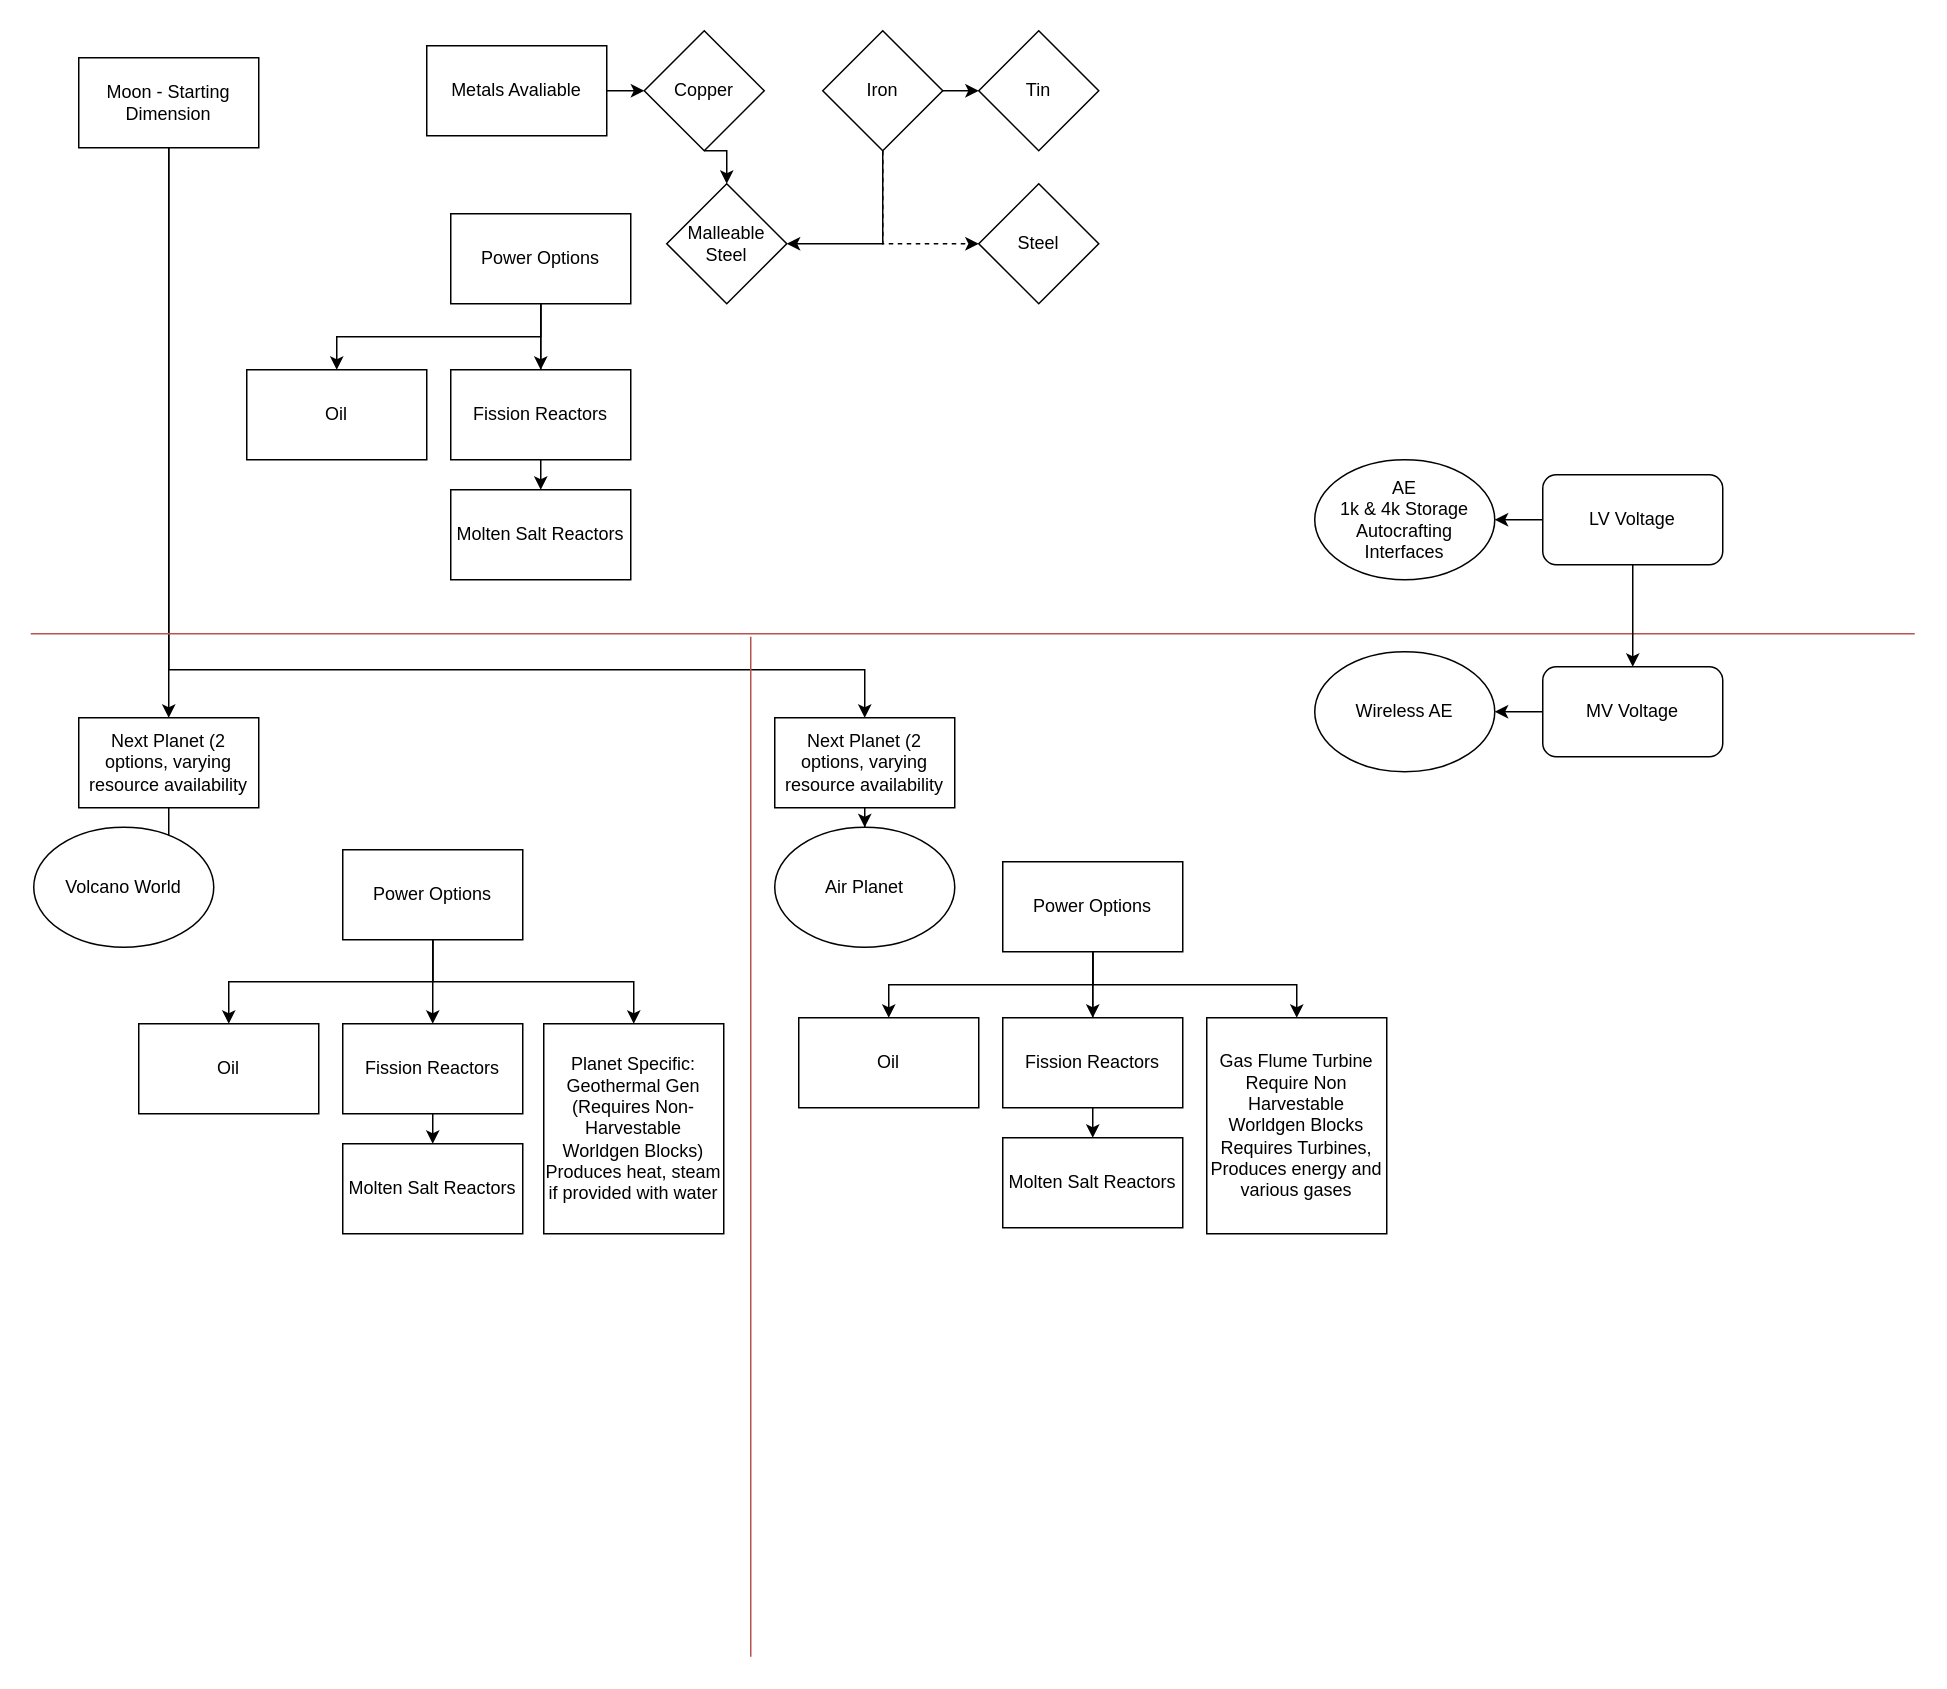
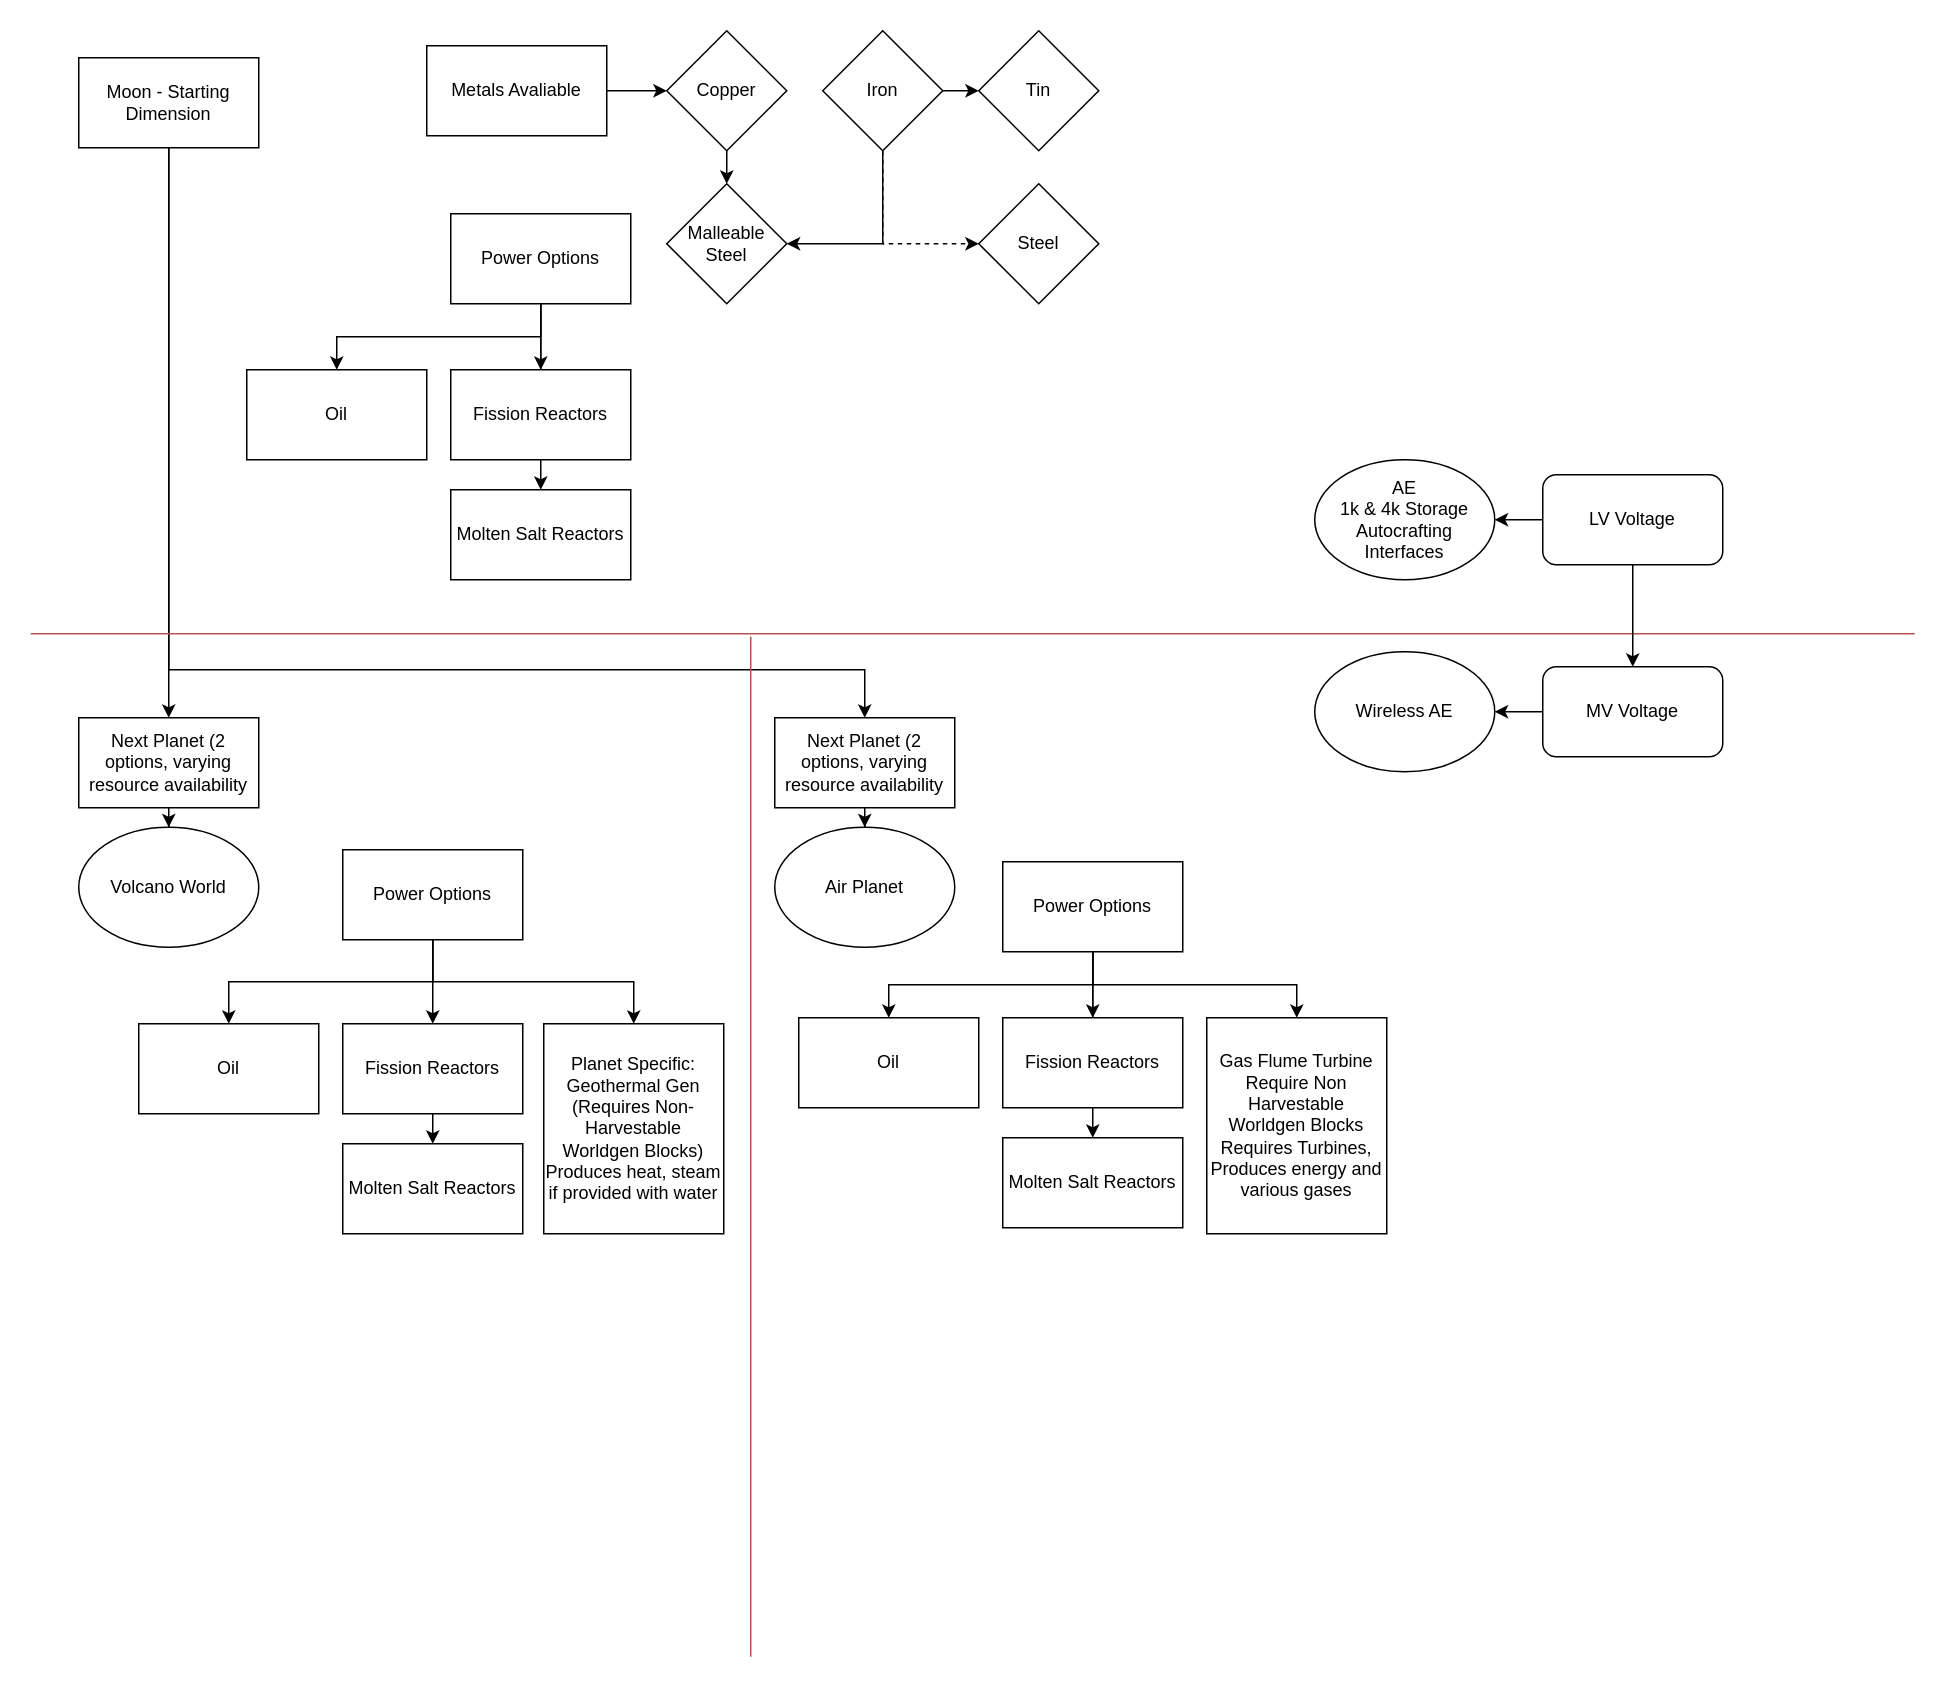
- <mxCell id="48" value="Copper" style="rhombus;whiteSpace=wrap;html=1;" vertex="1" parent="1"><mxGeometry x="429" y="20" width="80" height="80" as="geometry" /></mxCell>
+ <mxCell id="48" value="Copper" style="rhombus;whiteSpace=wrap;html=1;" vertex="1" parent="1"><mxGeometry x="444" y="20" width="80" height="80" as="geometry" /></mxCell>
- <mxCell id="24" value="Volcano World" style="ellipse;whiteSpace=wrap;html=1;rounded=0;" parent="1" vertex="1"><mxGeometry x="22" y="551" width="120" height="80" as="geometry" /></mxCell>
+ <mxCell id="24" value="Volcano World" style="ellipse;whiteSpace=wrap;html=1;rounded=0;" parent="1" vertex="1"><mxGeometry x="52" y="551" width="120" height="80" as="geometry" /></mxCell>
